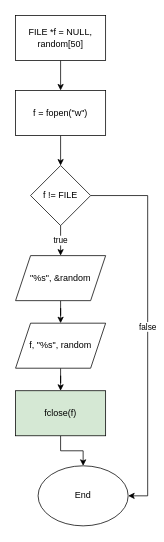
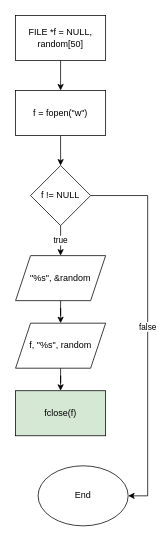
- <mxCell id="8" value="f != FILE" style="rhombus;whiteSpace=wrap;html=1;" parent="1" vertex="1"><mxGeometry x="40" y="220" width="80" height="80" as="geometry" /></mxCell>
+ <mxCell id="8" value="f != NULL" style="rhombus;whiteSpace=wrap;html=1;" parent="1" vertex="1"><mxGeometry x="40" y="220" width="80" height="80" as="geometry" /></mxCell>
- <mxCell id="13" value="" style="edgeStyle=orthogonalEdgeStyle;rounded=0;orthogonalLoop=1;jettySize=auto;html=1;" parent="1" source="14" target="15" edge="1"><mxGeometry relative="1" as="geometry" /></mxCell>
